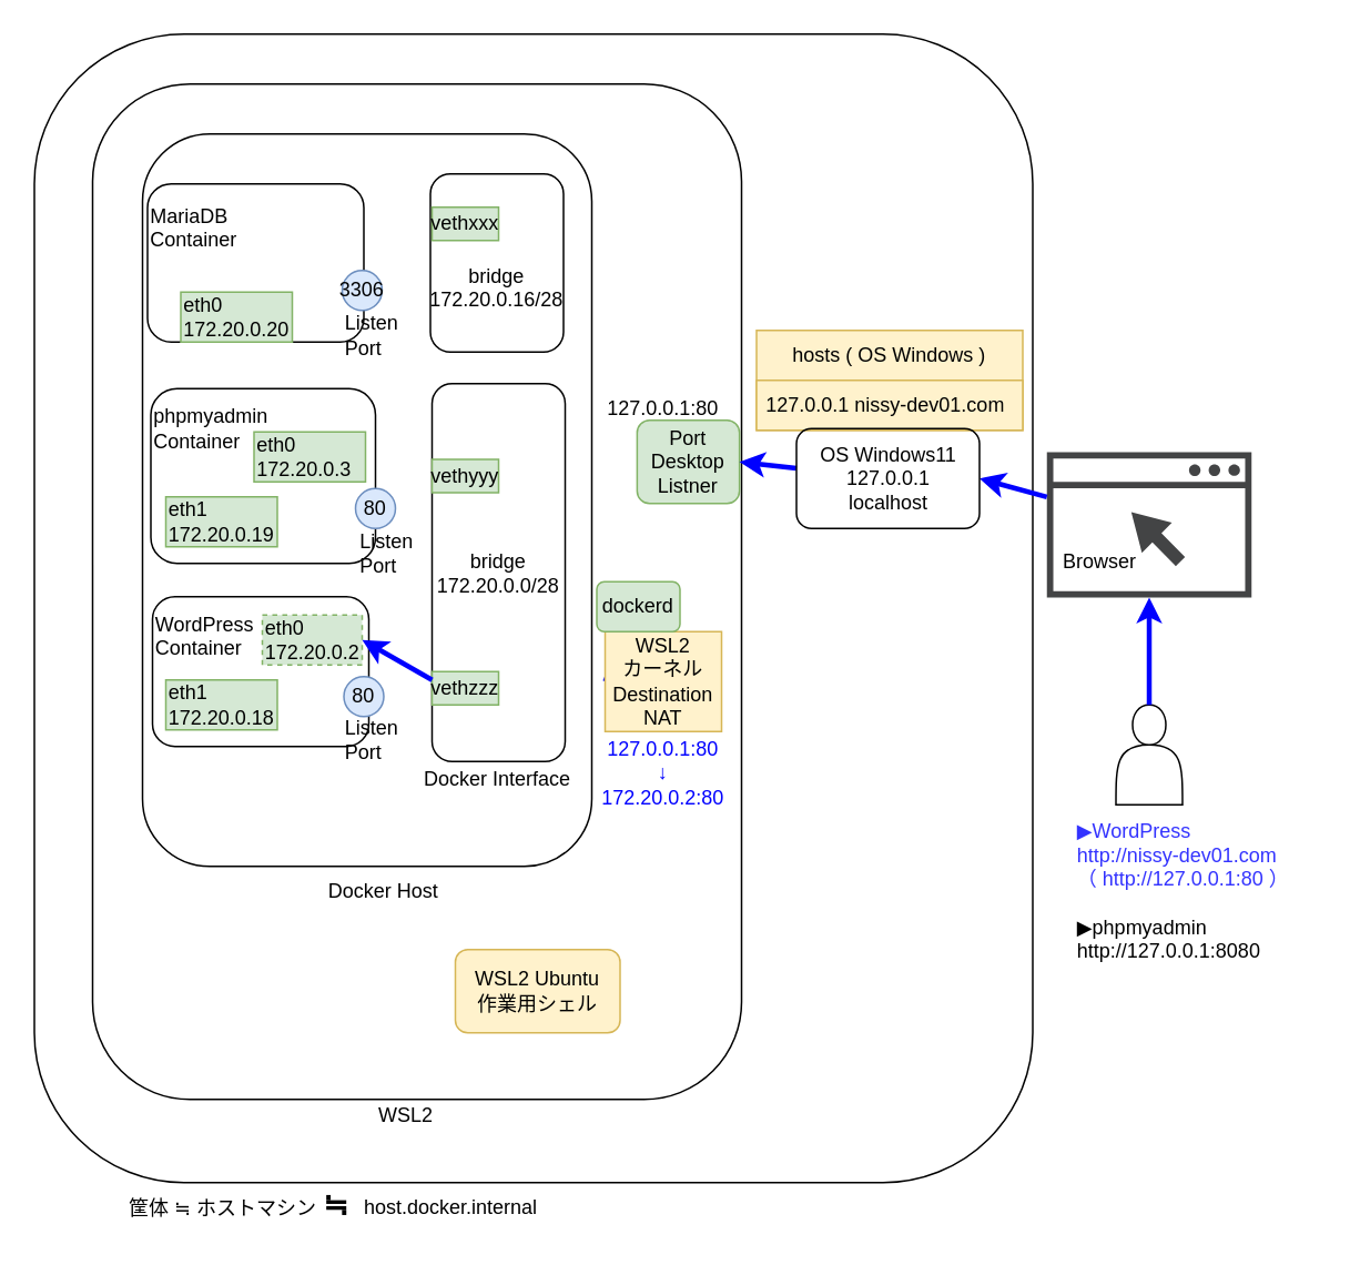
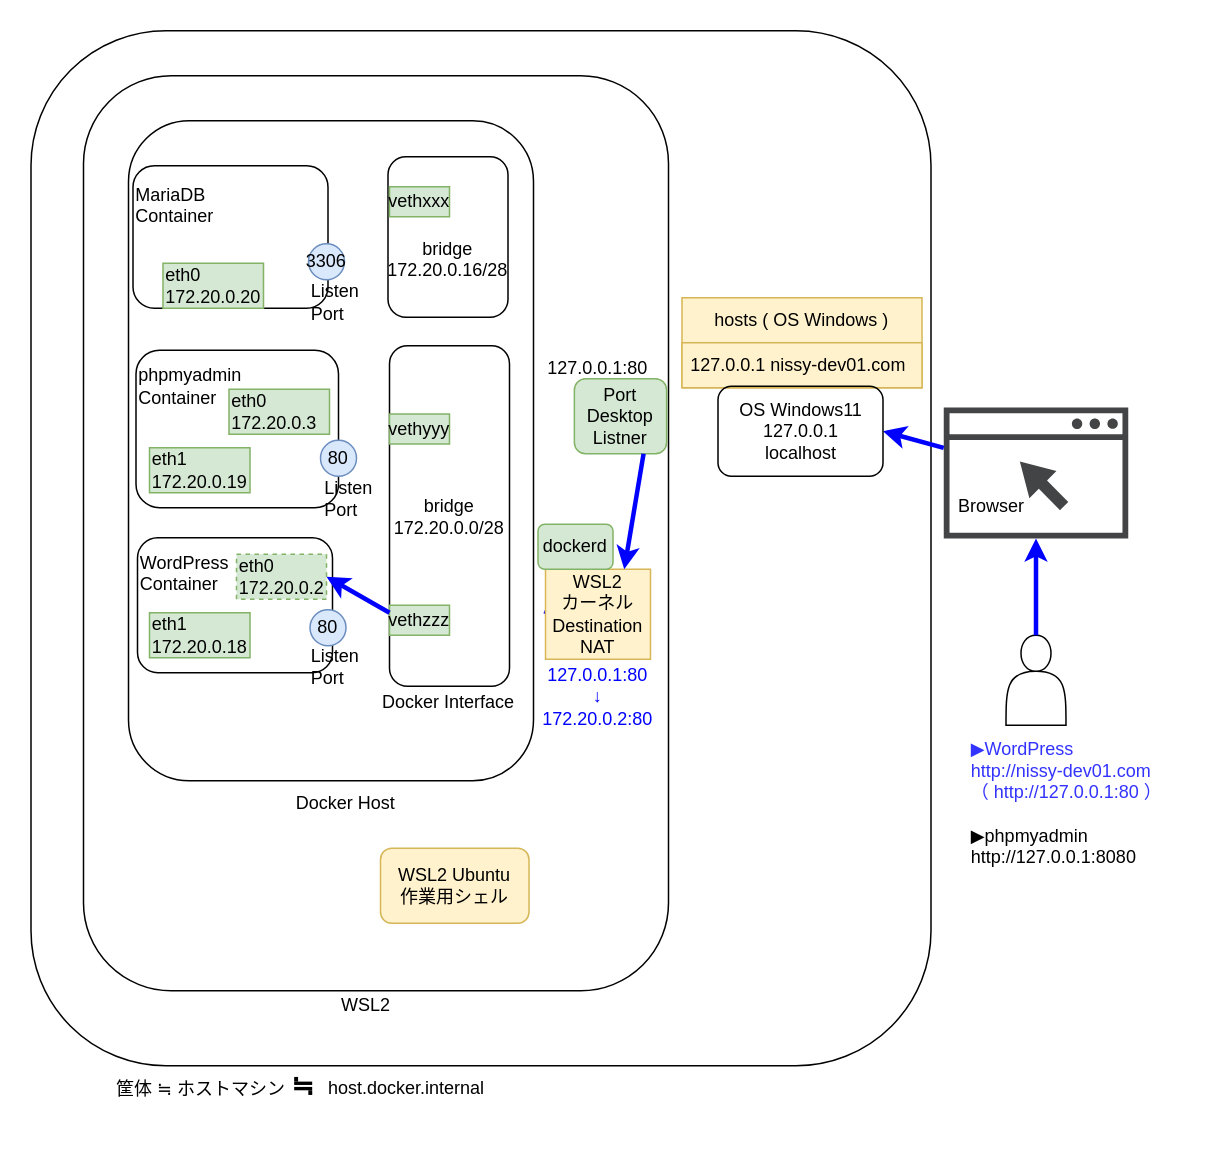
- <mxCell id="42" value="" style="endArrow=classic;html=1;rounded=0;strokeColor=#0000FF;strokeWidth=3;entryX=1;entryY=0.5;entryDx=0;entryDy=0;" edge="1" parent="1" source="49" target="4"><mxGeometry width="50" height="50" relative="1" as="geometry"><mxPoint x="562" y="329" as="sourcePoint" /><mxPoint x="515" y="338" as="targetPoint" /></mxGeometry></mxCell>
+ <mxCell id="44" value="" style="endArrow=classic;html=1;rounded=0;strokeColor=#0000FF;strokeWidth=3;entryX=0.75;entryY=0;entryDx=0;entryDy=0;exitX=0.75;exitY=1;exitDx=0;exitDy=0;" edge="1" parent="1" source="4" target="43"><mxGeometry width="50" height="50" relative="1" as="geometry"><mxPoint x="701" y="620" as="sourcePoint" /><mxPoint x="585" y="620" as="targetPoint" /></mxGeometry></mxCell>
- <mxCell id="32" value="WSL2 Ubuntu&lt;div&gt;作業用シェル&lt;/div&gt;" style="rounded=1;whiteSpace=wrap;html=1;fillColor=#fff2cc;strokeColor=#d6b656;" vertex="1" parent="1"><mxGeometry x="273" y="570" width="99" height="50" as="geometry" /></mxCell>
+ <mxCell id="32" value="WSL2 Ubuntu&lt;div&gt;作業用シェル&lt;/div&gt;" style="rounded=1;whiteSpace=wrap;html=1;fillColor=#fff2cc;strokeColor=#d6b656;" vertex="1" parent="1"><mxGeometry x="253" y="565" width="99" height="50" as="geometry" /></mxCell>
